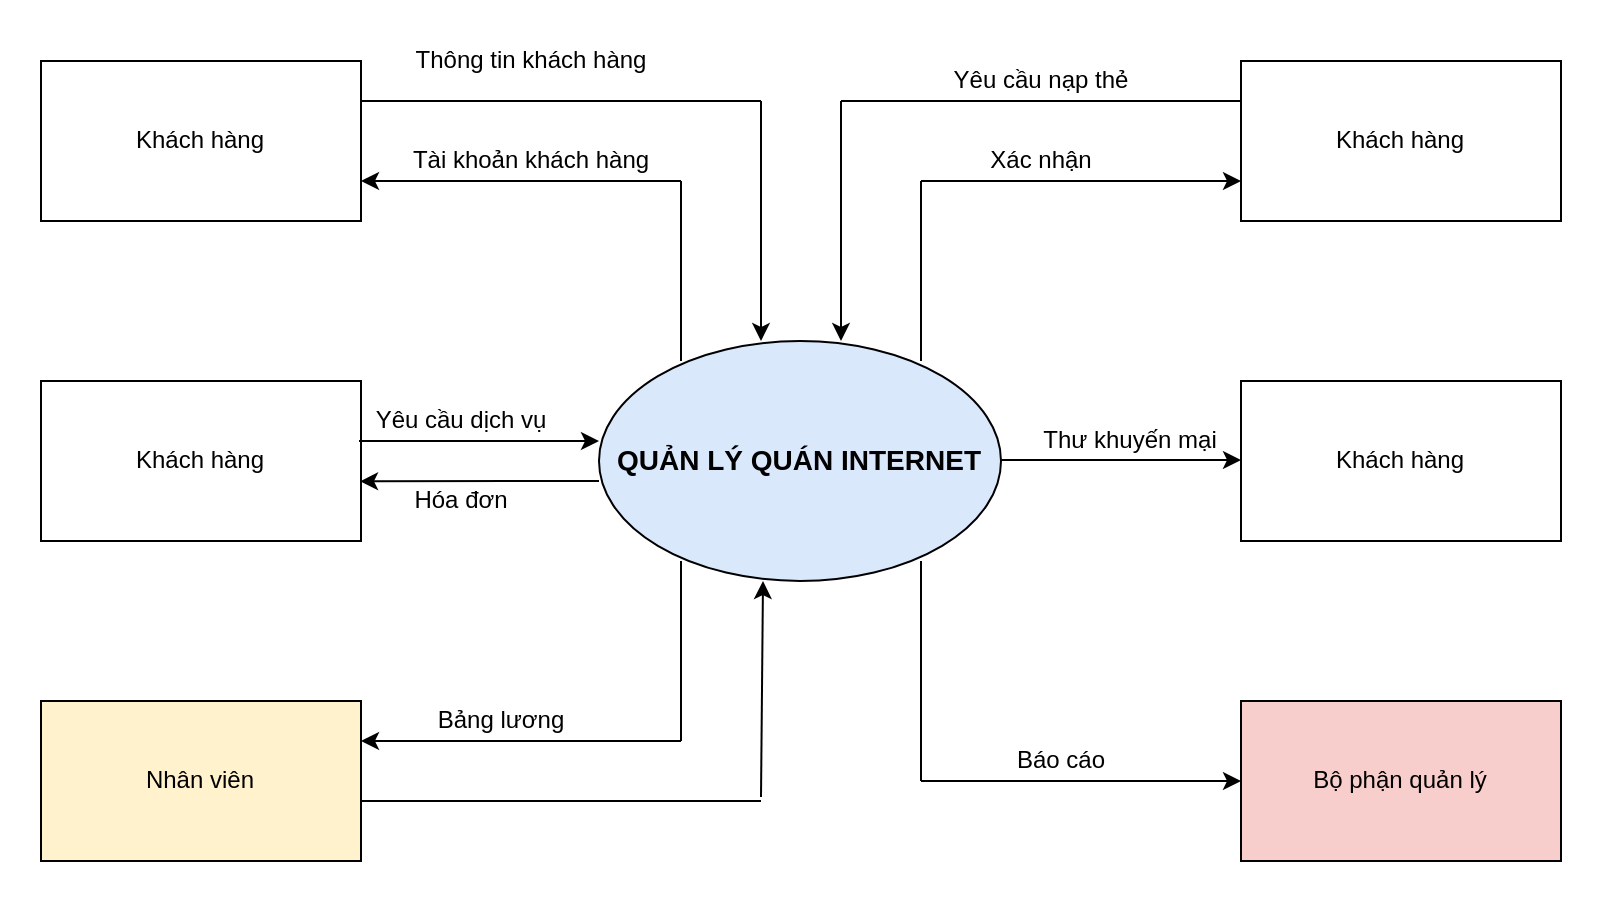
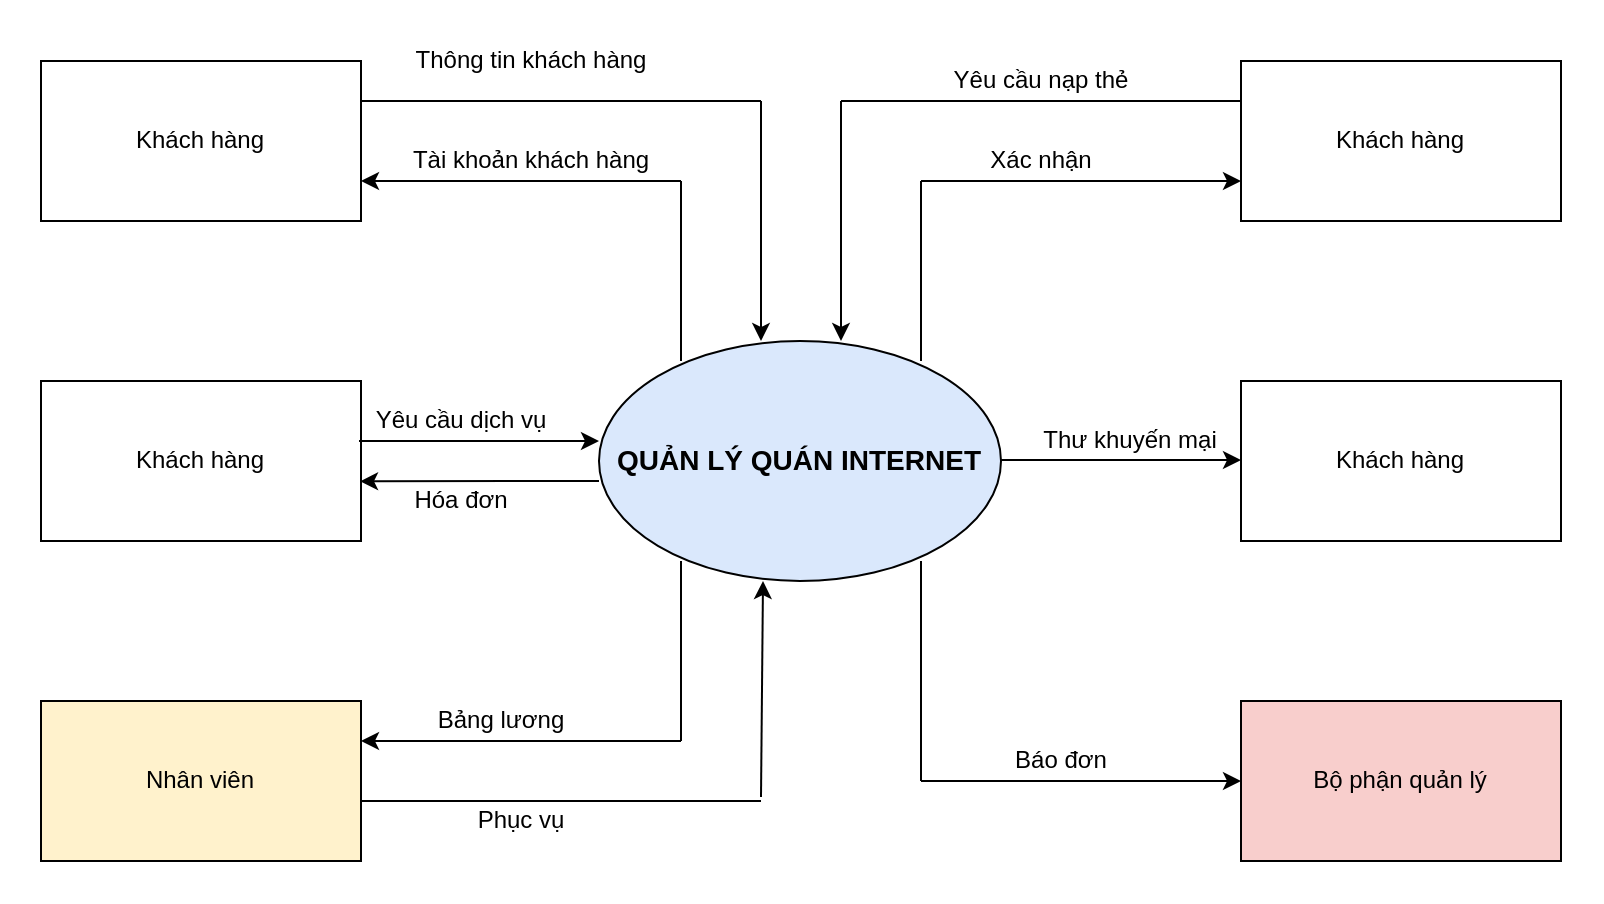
- <mxCell id="27" value="Báo cáo" style="text;html=1;align=center;verticalAlign=middle;resizable=0;points=[];autosize=1;strokeColor=none;" parent="1" vertex="1"><mxGeometry x="500" y="370" width="60" height="20" as="geometry" /></mxCell>
+ <mxCell id="27" value="Báo đơn" style="text;html=1;align=center;verticalAlign=middle;resizable=0;points=[];autosize=1;strokeColor=none;" parent="1" vertex="1"><mxGeometry x="500" y="370" width="60" height="20" as="geometry" /></mxCell>
+ <mxCell id="32" value="Phục vụ" style="text;html=1;align=center;verticalAlign=middle;resizable=0;points=[];autosize=1;strokeColor=none;" parent="1" vertex="1"><mxGeometry x="230" y="400" width="60" height="20" as="geometry" /></mxCell>
